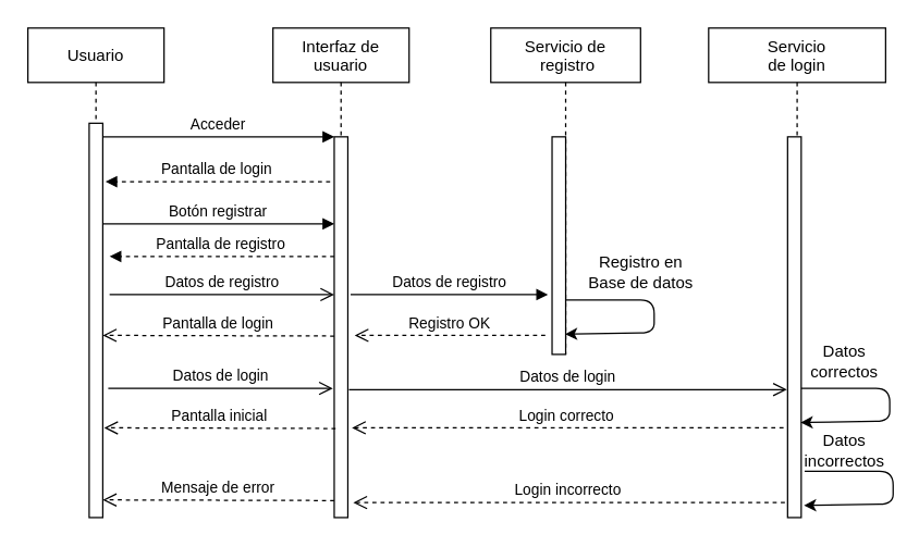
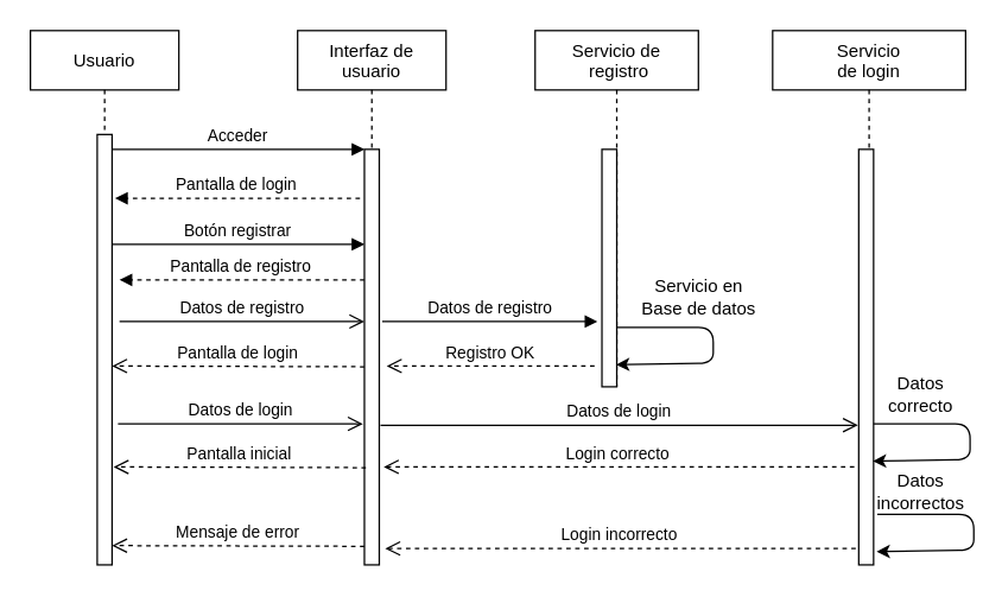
- <mxCell id="21" value="Registro en &lt;br&gt;Base de datos" style="text;html=1;align=center;verticalAlign=middle;resizable=0;points=[];autosize=1;strokeColor=none;fillColor=none;" vertex="1" parent="1"><mxGeometry x="420" y="180" width="100" height="40" as="geometry" /></mxCell>
+ <mxCell id="21" value="Servicio en &lt;br&gt;Base de datos" style="text;html=1;align=center;verticalAlign=middle;resizable=0;points=[];autosize=1;strokeColor=none;fillColor=none;" vertex="1" parent="1"><mxGeometry x="420" y="180" width="100" height="40" as="geometry" /></mxCell>
- <mxCell id="18" value="Datos correctos" style="text;html=1;strokeColor=none;fillColor=none;align=center;verticalAlign=middle;whiteSpace=wrap;rounded=0;" vertex="1" parent="16"><mxGeometry x="70" y="230" width="60" height="30" as="geometry" /></mxCell>
+ <mxCell id="18" value="Datos correcto" style="text;html=1;strokeColor=none;fillColor=none;align=center;verticalAlign=middle;whiteSpace=wrap;rounded=0;" vertex="1" parent="16"><mxGeometry x="70" y="230" width="60" height="30" as="geometry" /></mxCell>
